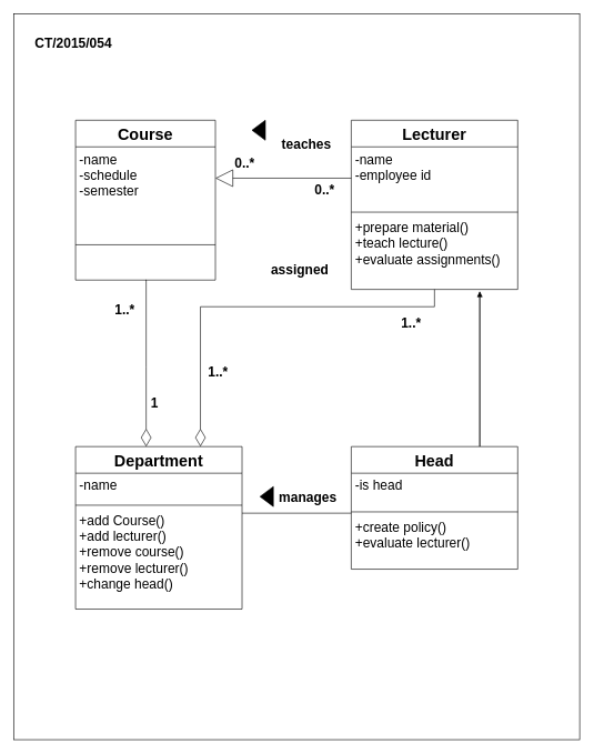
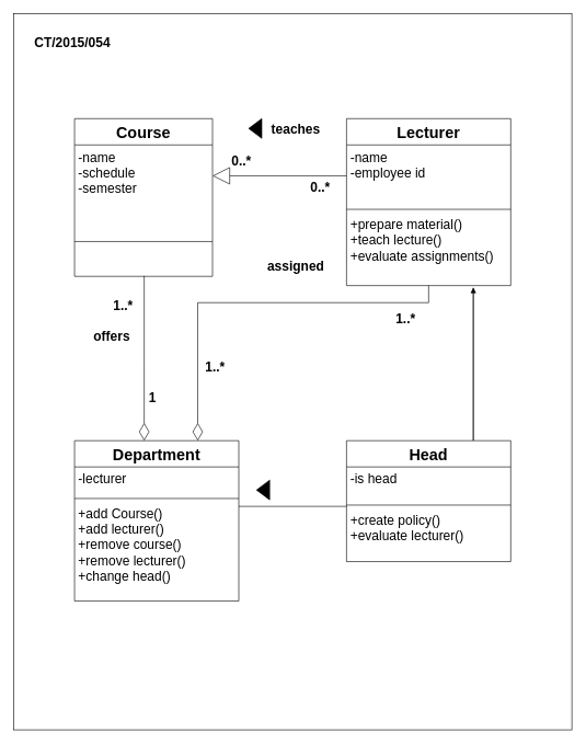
- <mxCell id="34" value="teaches" style="text;align=center;fontStyle=1;verticalAlign=middle;spacingLeft=3;spacingRight=3;strokeColor=none;rotatable=0;points=[[0,0.5],[1,0.5]];portConstraint=eastwest;fontSize=20;" vertex="1" parent="1"><mxGeometry x="420" y="201" width="80" height="26" as="geometry" /></mxCell>
+ <mxCell id="34" value="teaches" style="text;align=center;fontStyle=1;verticalAlign=middle;spacingLeft=3;spacingRight=3;strokeColor=none;rotatable=0;points=[[0,0.5],[1,0.5]];portConstraint=eastwest;fontSize=20;" vertex="1" parent="1"><mxGeometry x="410" y="181" width="80" height="26" as="geometry" /></mxCell>
+ <mxCell id="31" value="offers" style="text;align=center;fontStyle=1;verticalAlign=middle;spacingLeft=3;spacingRight=3;strokeColor=none;rotatable=0;points=[[0,0.5],[1,0.5]];portConstraint=eastwest;fontSize=20;" vertex="1" parent="1"><mxGeometry x="130" y="496" width="80" height="26" as="geometry" /></mxCell>
- <mxCell id="4" value="-name " style="text;strokeColor=none;fillColor=none;align=left;verticalAlign=top;spacingLeft=4;spacingRight=4;overflow=hidden;rotatable=0;points=[[0,0.5],[1,0.5]];portConstraint=eastwest;fontSize=20;" vertex="1" parent="3"><mxGeometry y="40" width="250" height="44" as="geometry" /></mxCell>
+ <mxCell id="4" value="-lecturer " style="text;strokeColor=none;fillColor=none;align=left;verticalAlign=top;spacingLeft=4;spacingRight=4;overflow=hidden;rotatable=0;points=[[0,0.5],[1,0.5]];portConstraint=eastwest;fontSize=20;" vertex="1" parent="3"><mxGeometry y="40" width="250" height="44" as="geometry" /></mxCell>
- <mxCell id="24" value="manages" style="text;align=center;fontStyle=1;verticalAlign=middle;spacingLeft=3;spacingRight=3;strokeColor=none;rotatable=0;points=[[0,0.5],[1,0.5]];portConstraint=eastwest;fontSize=20;" vertex="1" parent="1"><mxGeometry x="422" y="731" width="80" height="26" as="geometry" /></mxCell>
